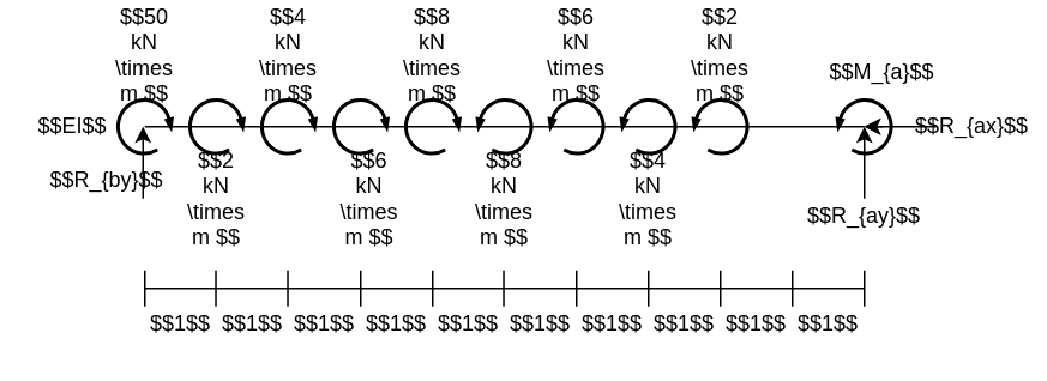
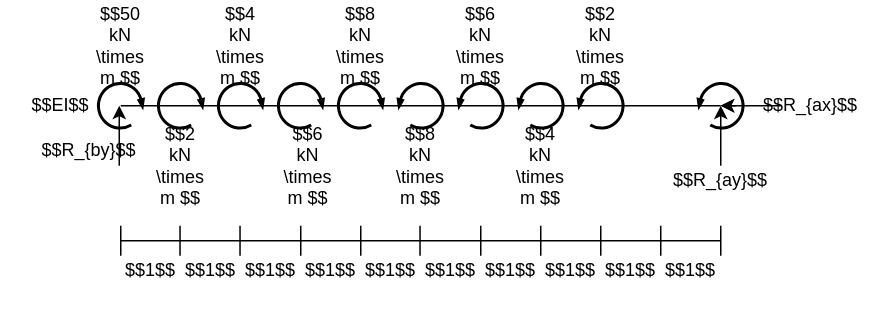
- <mxCell id="32" value="&lt;div&gt;$$M_{a}$$&lt;/div&gt;" style="text;html=1;strokeColor=none;fillColor=none;align=center;verticalAlign=middle;whiteSpace=wrap;rounded=0;" parent="1" vertex="1"><mxGeometry x="470" y="30" width="40" height="20" as="geometry" /></mxCell>
